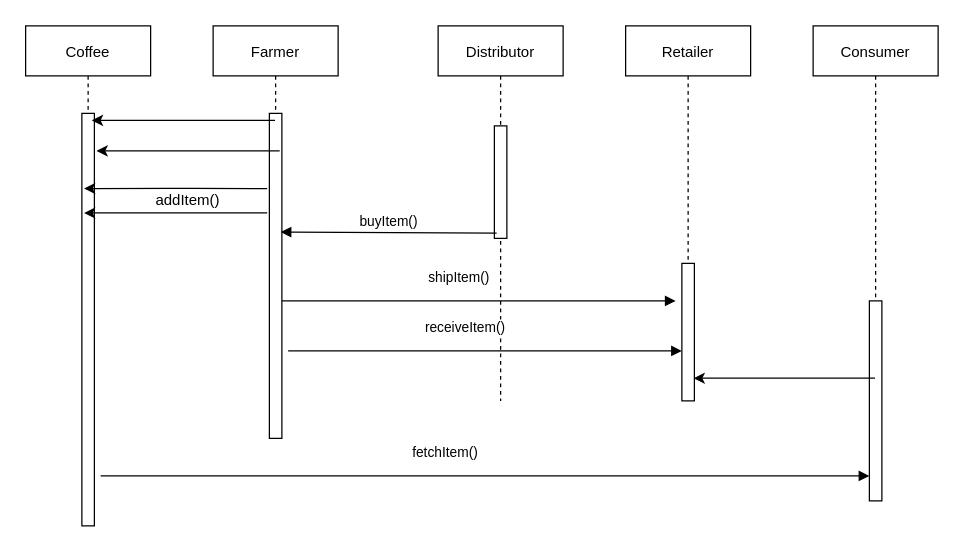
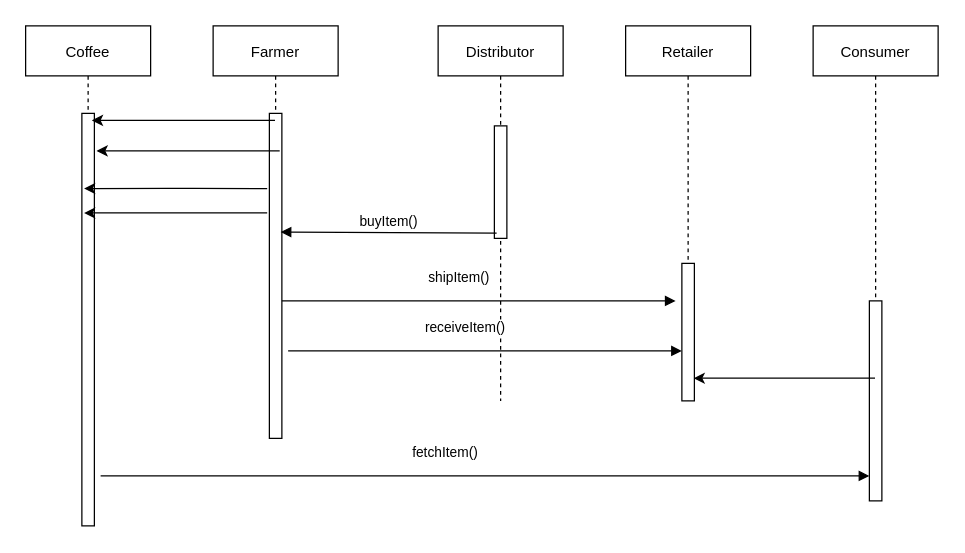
- <mxCell id="18" value="addItem()" style="text;html=1;strokeColor=none;fillColor=none;align=center;verticalAlign=middle;whiteSpace=wrap;rounded=0;" parent="1" vertex="1"><mxGeometry x="130" y="150" width="40" height="20" as="geometry" /></mxCell>
